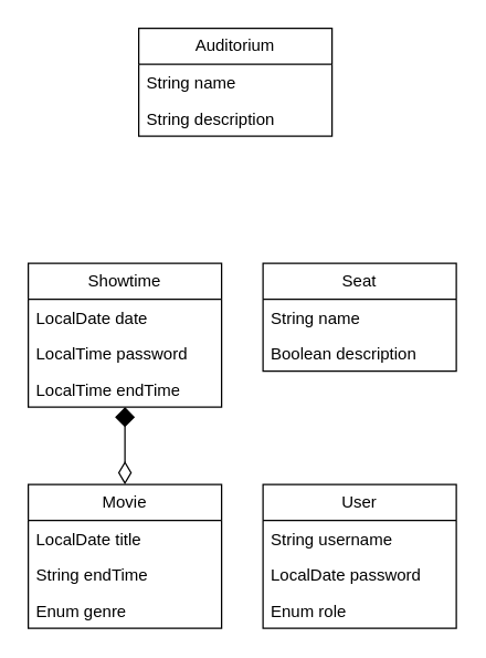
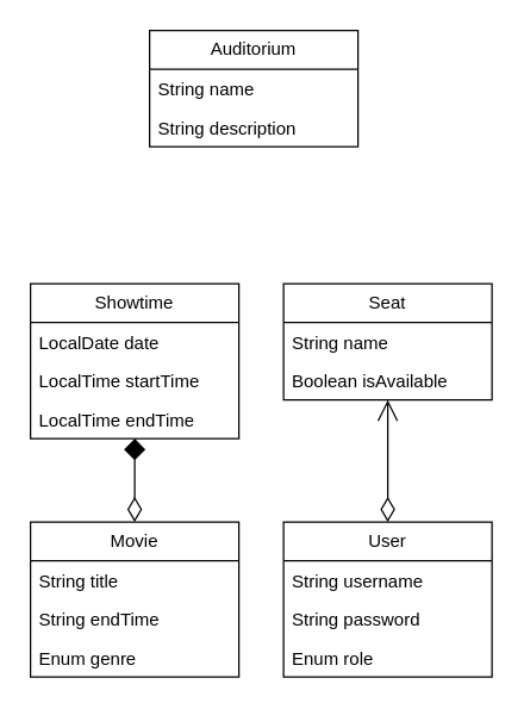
- <mxCell id="19" value="LocalTime password" style="text;strokeColor=none;fillColor=none;align=left;verticalAlign=top;spacingLeft=4;spacingRight=4;overflow=hidden;rotatable=0;points=[[0,0.5],[1,0.5]];portConstraint=eastwest;whiteSpace=wrap;html=1;" vertex="1" parent="17"><mxGeometry y="52" width="140" height="26" as="geometry" /></mxCell>
+ <mxCell id="19" value="LocalTime startTime" style="text;strokeColor=none;fillColor=none;align=left;verticalAlign=top;spacingLeft=4;spacingRight=4;overflow=hidden;rotatable=0;points=[[0,0.5],[1,0.5]];portConstraint=eastwest;whiteSpace=wrap;html=1;" vertex="1" parent="17"><mxGeometry y="52" width="140" height="26" as="geometry" /></mxCell>
- <mxCell id="15" value="Boolean description" style="text;strokeColor=none;fillColor=none;align=left;verticalAlign=top;spacingLeft=4;spacingRight=4;overflow=hidden;rotatable=0;points=[[0,0.5],[1,0.5]];portConstraint=eastwest;whiteSpace=wrap;html=1;" vertex="1" parent="13"><mxGeometry y="52" width="140" height="26" as="geometry" /></mxCell>
+ <mxCell id="15" value="Boolean isAvailable" style="text;strokeColor=none;fillColor=none;align=left;verticalAlign=top;spacingLeft=4;spacingRight=4;overflow=hidden;rotatable=0;points=[[0,0.5],[1,0.5]];portConstraint=eastwest;whiteSpace=wrap;html=1;" vertex="1" parent="13"><mxGeometry y="52" width="140" height="26" as="geometry" /></mxCell>
+ <mxCell id="16" value="" style="endArrow=open;html=1;endSize=12;startArrow=diamondThin;startSize=14;startFill=0;edgeStyle=orthogonalEdgeStyle;rounded=0;" edge="1" parent="1" source="2" target="13"><mxGeometry relative="1" as="geometry"><mxPoint x="180" y="330" as="sourcePoint" /><mxPoint x="340" y="330" as="targetPoint" /></mxGeometry></mxCell>
- <mxCell id="7" value="LocalDate title" style="text;strokeColor=none;fillColor=none;align=left;verticalAlign=top;spacingLeft=4;spacingRight=4;overflow=hidden;rotatable=0;points=[[0,0.5],[1,0.5]];portConstraint=eastwest;whiteSpace=wrap;html=1;" vertex="1" parent="6"><mxGeometry y="26" width="140" height="26" as="geometry" /></mxCell>
+ <mxCell id="7" value="String title" style="text;strokeColor=none;fillColor=none;align=left;verticalAlign=top;spacingLeft=4;spacingRight=4;overflow=hidden;rotatable=0;points=[[0,0.5],[1,0.5]];portConstraint=eastwest;whiteSpace=wrap;html=1;" vertex="1" parent="6"><mxGeometry y="26" width="140" height="26" as="geometry" /></mxCell>
- <mxCell id="4" value="LocalDate password" style="text;strokeColor=none;fillColor=none;align=left;verticalAlign=top;spacingLeft=4;spacingRight=4;overflow=hidden;rotatable=0;points=[[0,0.5],[1,0.5]];portConstraint=eastwest;whiteSpace=wrap;html=1;" vertex="1" parent="2"><mxGeometry y="52" width="140" height="26" as="geometry" /></mxCell>
+ <mxCell id="4" value="String password" style="text;strokeColor=none;fillColor=none;align=left;verticalAlign=top;spacingLeft=4;spacingRight=4;overflow=hidden;rotatable=0;points=[[0,0.5],[1,0.5]];portConstraint=eastwest;whiteSpace=wrap;html=1;" vertex="1" parent="2"><mxGeometry y="52" width="140" height="26" as="geometry" /></mxCell>
